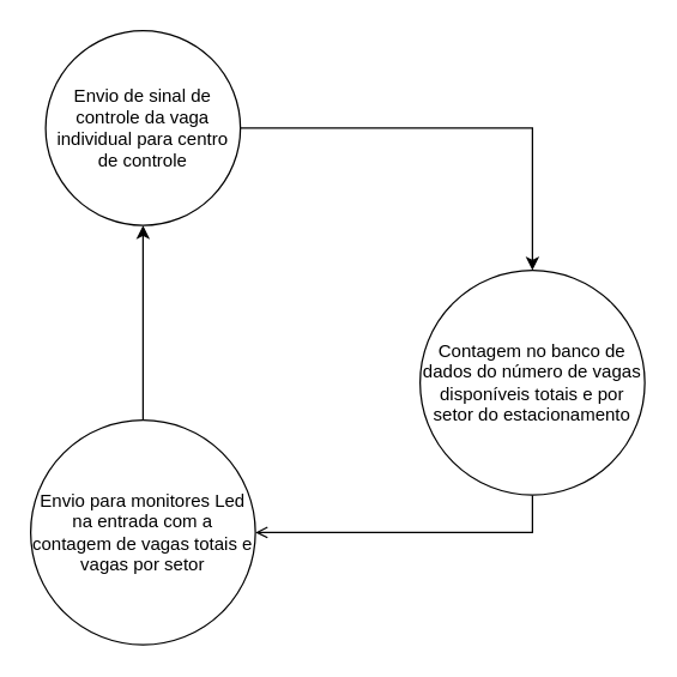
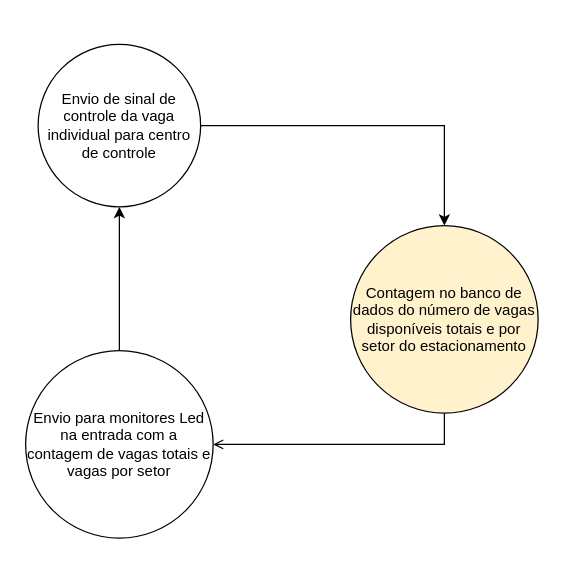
- <mxCell id="3" value="Envio de sinal de controle da vaga individual para centro de controle" style="ellipse;whiteSpace=wrap;html=1;" vertex="1" parent="1"><mxGeometry x="30" y="20" width="130" height="130" as="geometry" /></mxCell>
+ <mxCell id="3" value="Envio de sinal de controle da vaga individual para centro de controle" style="ellipse;whiteSpace=wrap;html=1;" vertex="1" parent="1"><mxGeometry x="30" y="35" width="130" height="130" as="geometry" /></mxCell>
- <mxCell id="6" value="&lt;font style=&quot;font-size: 12px;&quot;&gt;Contagem no banco de dados do número de vagas disponíveis totais e por setor do estacionamento&lt;/font&gt;" style="ellipse;whiteSpace=wrap;html=1;fontSize=11;strokeWidth=1;" vertex="1" parent="1"><mxGeometry x="280" y="180" width="150" height="150" as="geometry" /></mxCell>
+ <mxCell id="6" value="&lt;font style=&quot;font-size: 12px;&quot;&gt;Contagem no banco de dados do número de vagas disponíveis totais e por setor do estacionamento&lt;/font&gt;" style="ellipse;whiteSpace=wrap;html=1;fontSize=11;strokeWidth=1;fillColor=#fff2cc;" vertex="1" parent="1"><mxGeometry x="280" y="180" width="150" height="150" as="geometry" /></mxCell>
